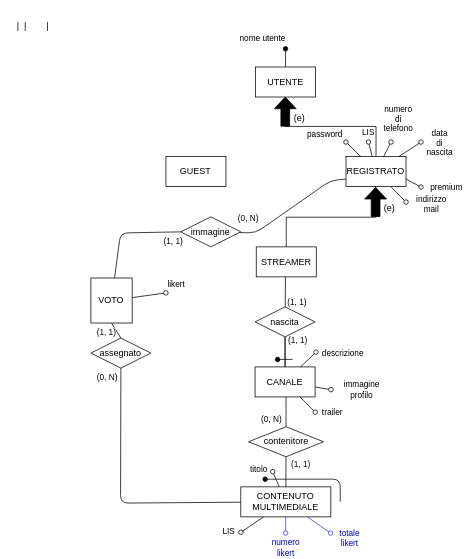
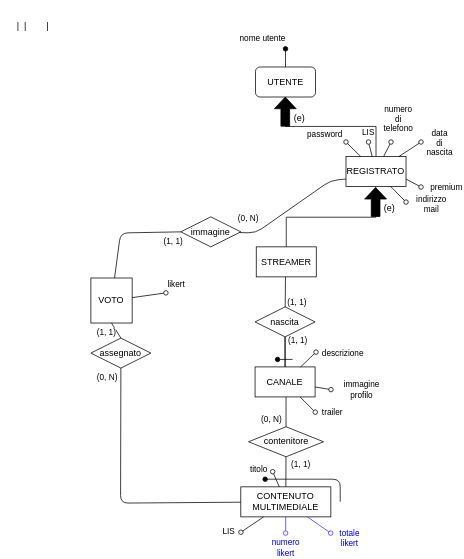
- <mxCell id="5" value="UTENTE" style="whiteSpace=wrap;html=1;" parent="1" vertex="1"><mxGeometry x="339.81" y="88.78" width="80" height="40" as="geometry" /></mxCell>
+ <mxCell id="5" value="UTENTE" style="whiteSpace=wrap;html=1;rounded=1;" parent="1" vertex="1"><mxGeometry x="339.81" y="88.78" width="80" height="40" as="geometry" /></mxCell>
- <mxCell id="6" value="GUEST" style="whiteSpace=wrap;html=1;" parent="1" vertex="1"><mxGeometry x="220.42" y="208.14" width="80" height="40" as="geometry" /></mxCell>
